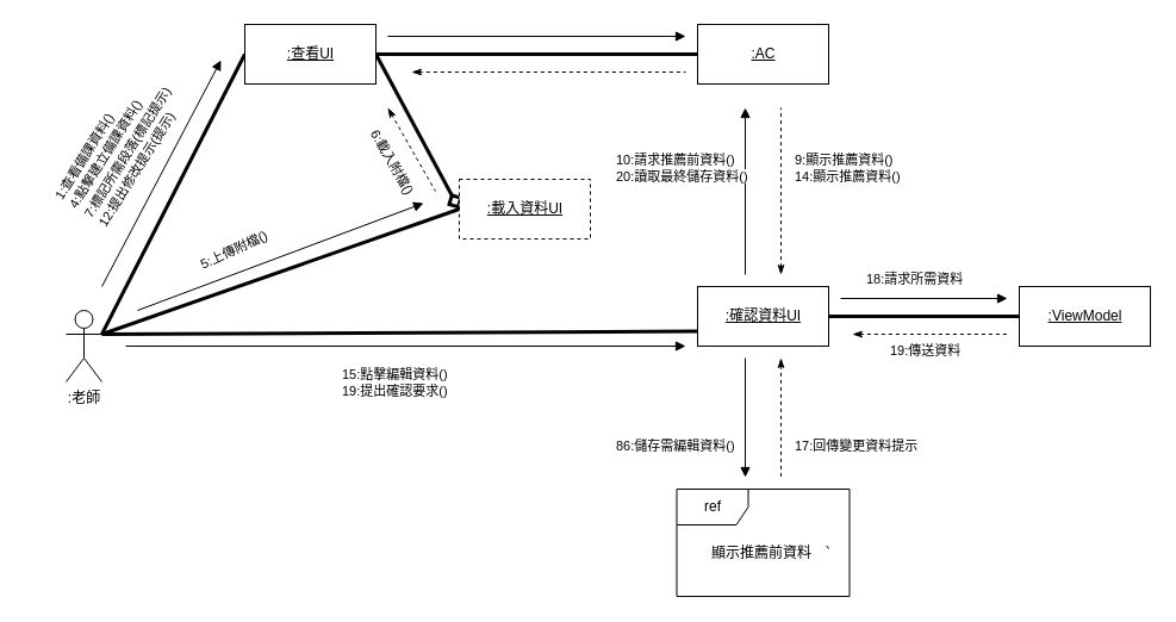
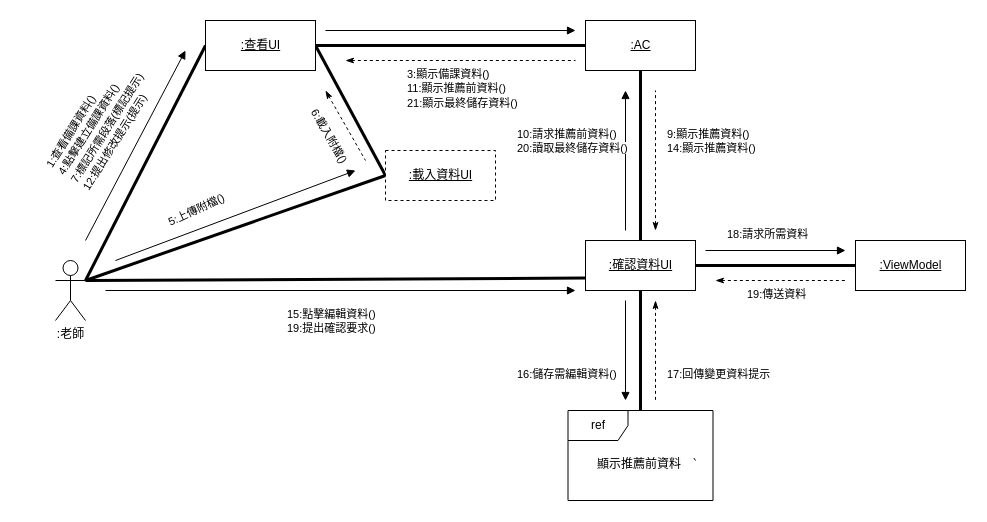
+ <mxCell id="32" value="&lt;span style=&quot;color: rgb(0, 0, 0); font-family: Helvetica; font-size: 11px; font-style: normal; font-variant-ligatures: normal; font-variant-caps: normal; font-weight: 400; letter-spacing: normal; orphans: 2; text-align: center; text-indent: 0px; text-transform: none; widows: 2; word-spacing: 0px; -webkit-text-stroke-width: 0px; background-color: rgb(255, 255, 255); text-decoration-thickness: initial; text-decoration-style: initial; text-decoration-color: initial; float: none; display: inline !important;&quot;&gt;3:顯示備課資料()&lt;br&gt;&lt;span style=&quot;&quot;&gt;11:顯示推薦前資料()&lt;br&gt;&lt;/span&gt;&lt;span style=&quot;&quot;&gt;21:顯示最終儲存資料()&lt;/span&gt;&lt;br&gt;&lt;/span&gt;" style="text;whiteSpace=wrap;html=1;" parent="1" vertex="1"><mxGeometry x="405" y="60" width="120" height="40" as="geometry" /></mxCell>
+ <mxCell id="9" value="" style="endArrow=none;startArrow=none;endFill=0;startFill=0;endSize=8;html=1;verticalAlign=bottom;labelBackgroundColor=none;strokeWidth=3;rounded=0;exitX=0.5;exitY=0;exitDx=0;exitDy=0;entryX=0.5;entryY=1;entryDx=0;entryDy=0;" parent="1" source="25" target="27" edge="1"><mxGeometry width="160" relative="1" as="geometry"><mxPoint x="325" y="210" as="sourcePoint" /><mxPoint x="475" y="220" as="targetPoint" /></mxGeometry></mxCell>
- <mxCell id="8" value="" style="endArrow=diamond;startArrow=none;endFill=0;startFill=0;endSize=8;html=1;verticalAlign=bottom;labelBackgroundColor=none;strokeWidth=3;rounded=0;exitX=1;exitY=0.5;exitDx=0;exitDy=0;entryX=0;entryY=0.5;entryDx=0;entryDy=0;" parent="1" source="23" target="24" edge="1"><mxGeometry width="160" relative="1" as="geometry"><mxPoint x="315" y="200" as="sourcePoint" /><mxPoint x="465" y="210" as="targetPoint" /></mxGeometry></mxCell>
+ <mxCell id="8" value="" style="endArrow=none;startArrow=none;endFill=0;startFill=0;endSize=8;html=1;verticalAlign=bottom;labelBackgroundColor=none;strokeWidth=3;rounded=0;exitX=1;exitY=0.5;exitDx=0;exitDy=0;entryX=0;entryY=0.5;entryDx=0;entryDy=0;" parent="1" source="23" target="24" edge="1"><mxGeometry width="160" relative="1" as="geometry"><mxPoint x="315" y="200" as="sourcePoint" /><mxPoint x="465" y="210" as="targetPoint" /></mxGeometry></mxCell>
+ <mxCell id="11" value="" style="endArrow=none;startArrow=none;endFill=0;startFill=0;endSize=8;html=1;verticalAlign=bottom;labelBackgroundColor=none;strokeWidth=3;rounded=0;exitX=0.5;exitY=1;exitDx=0;exitDy=0;" parent="1" source="25" target="28" edge="1"><mxGeometry width="160" relative="1" as="geometry"><mxPoint x="215" y="370" as="sourcePoint" /><mxPoint x="365" y="380" as="targetPoint" /></mxGeometry></mxCell>
- <mxCell id="38" value="&lt;span style=&quot;color: rgb(0, 0, 0); font-family: Helvetica; font-size: 11px; font-style: normal; font-variant-ligatures: normal; font-variant-caps: normal; font-weight: 400; letter-spacing: normal; orphans: 2; text-align: center; text-indent: 0px; text-transform: none; widows: 2; word-spacing: 0px; -webkit-text-stroke-width: 0px; background-color: rgb(255, 255, 255); text-decoration-thickness: initial; text-decoration-style: initial; text-decoration-color: initial; float: none; display: inline !important;&quot;&gt;86:儲存需編輯資料()&lt;/span&gt;" style="text;whiteSpace=wrap;html=1;" parent="1" vertex="1"><mxGeometry x="515" y="360" width="130" height="40" as="geometry" /></mxCell>
+ <mxCell id="38" value="&lt;span style=&quot;color: rgb(0, 0, 0); font-family: Helvetica; font-size: 11px; font-style: normal; font-variant-ligatures: normal; font-variant-caps: normal; font-weight: 400; letter-spacing: normal; orphans: 2; text-align: center; text-indent: 0px; text-transform: none; widows: 2; word-spacing: 0px; -webkit-text-stroke-width: 0px; background-color: rgb(255, 255, 255); text-decoration-thickness: initial; text-decoration-style: initial; text-decoration-color: initial; float: none; display: inline !important;&quot;&gt;16:儲存需編輯資料()&lt;/span&gt;" style="text;whiteSpace=wrap;html=1;" parent="1" vertex="1"><mxGeometry x="515" y="360" width="130" height="40" as="geometry" /></mxCell>
